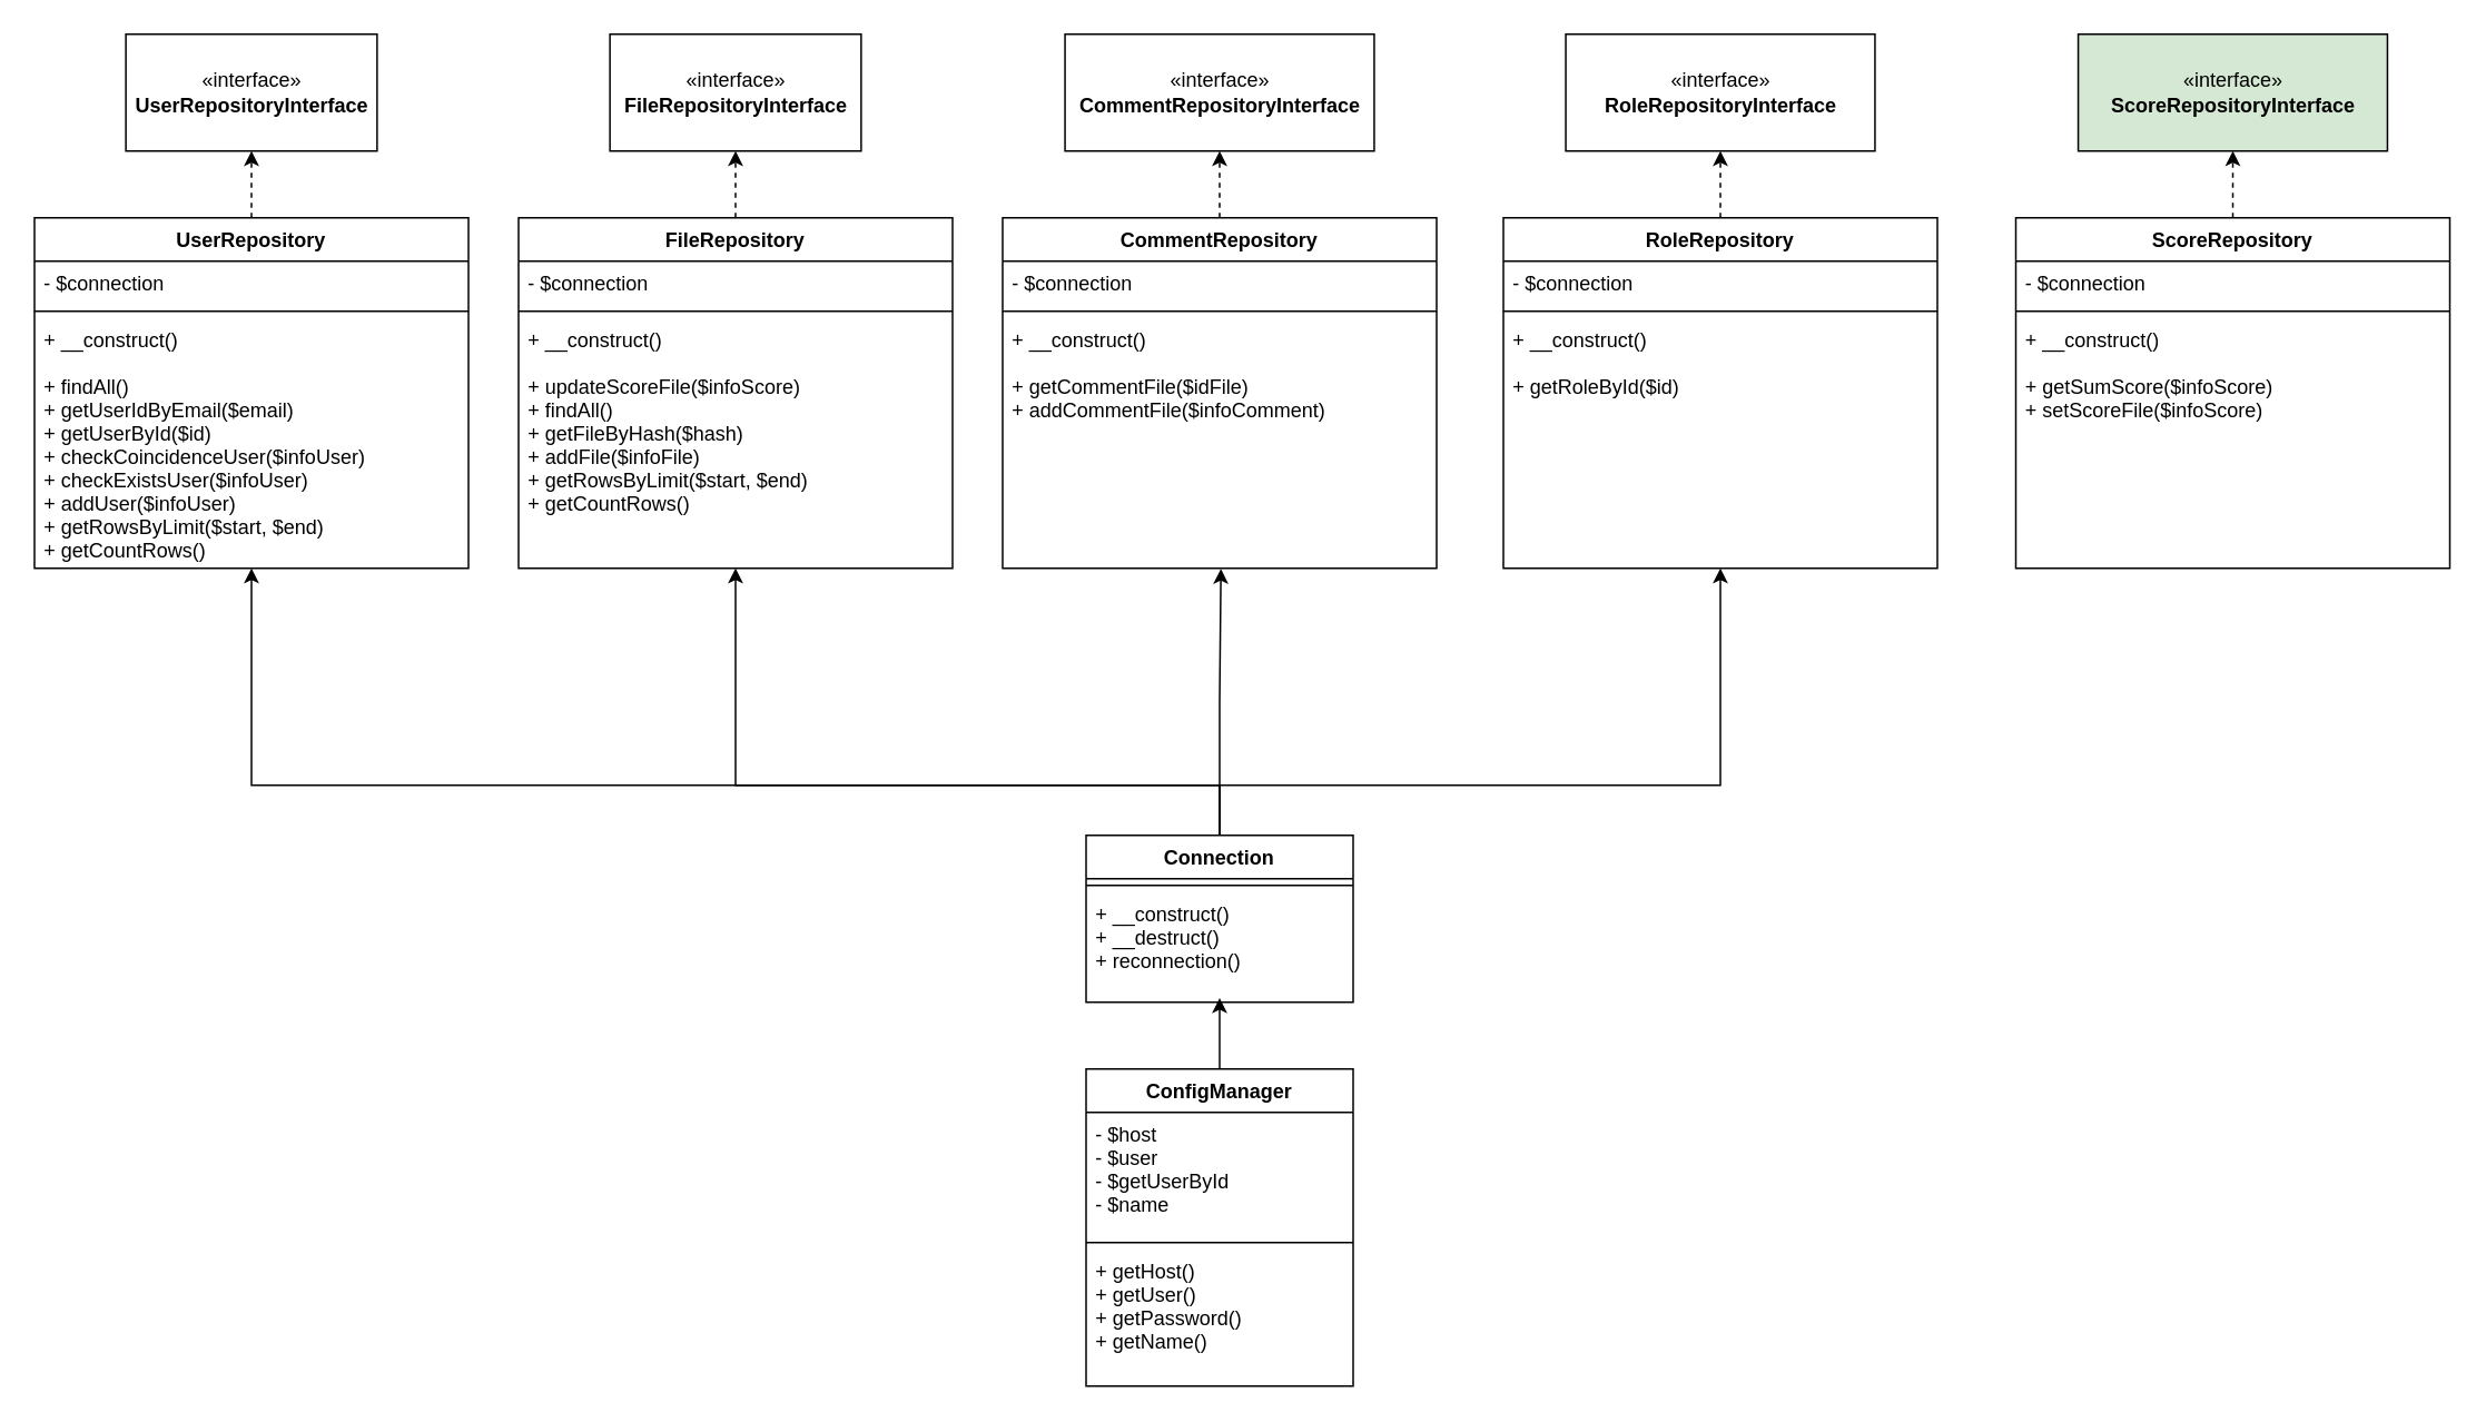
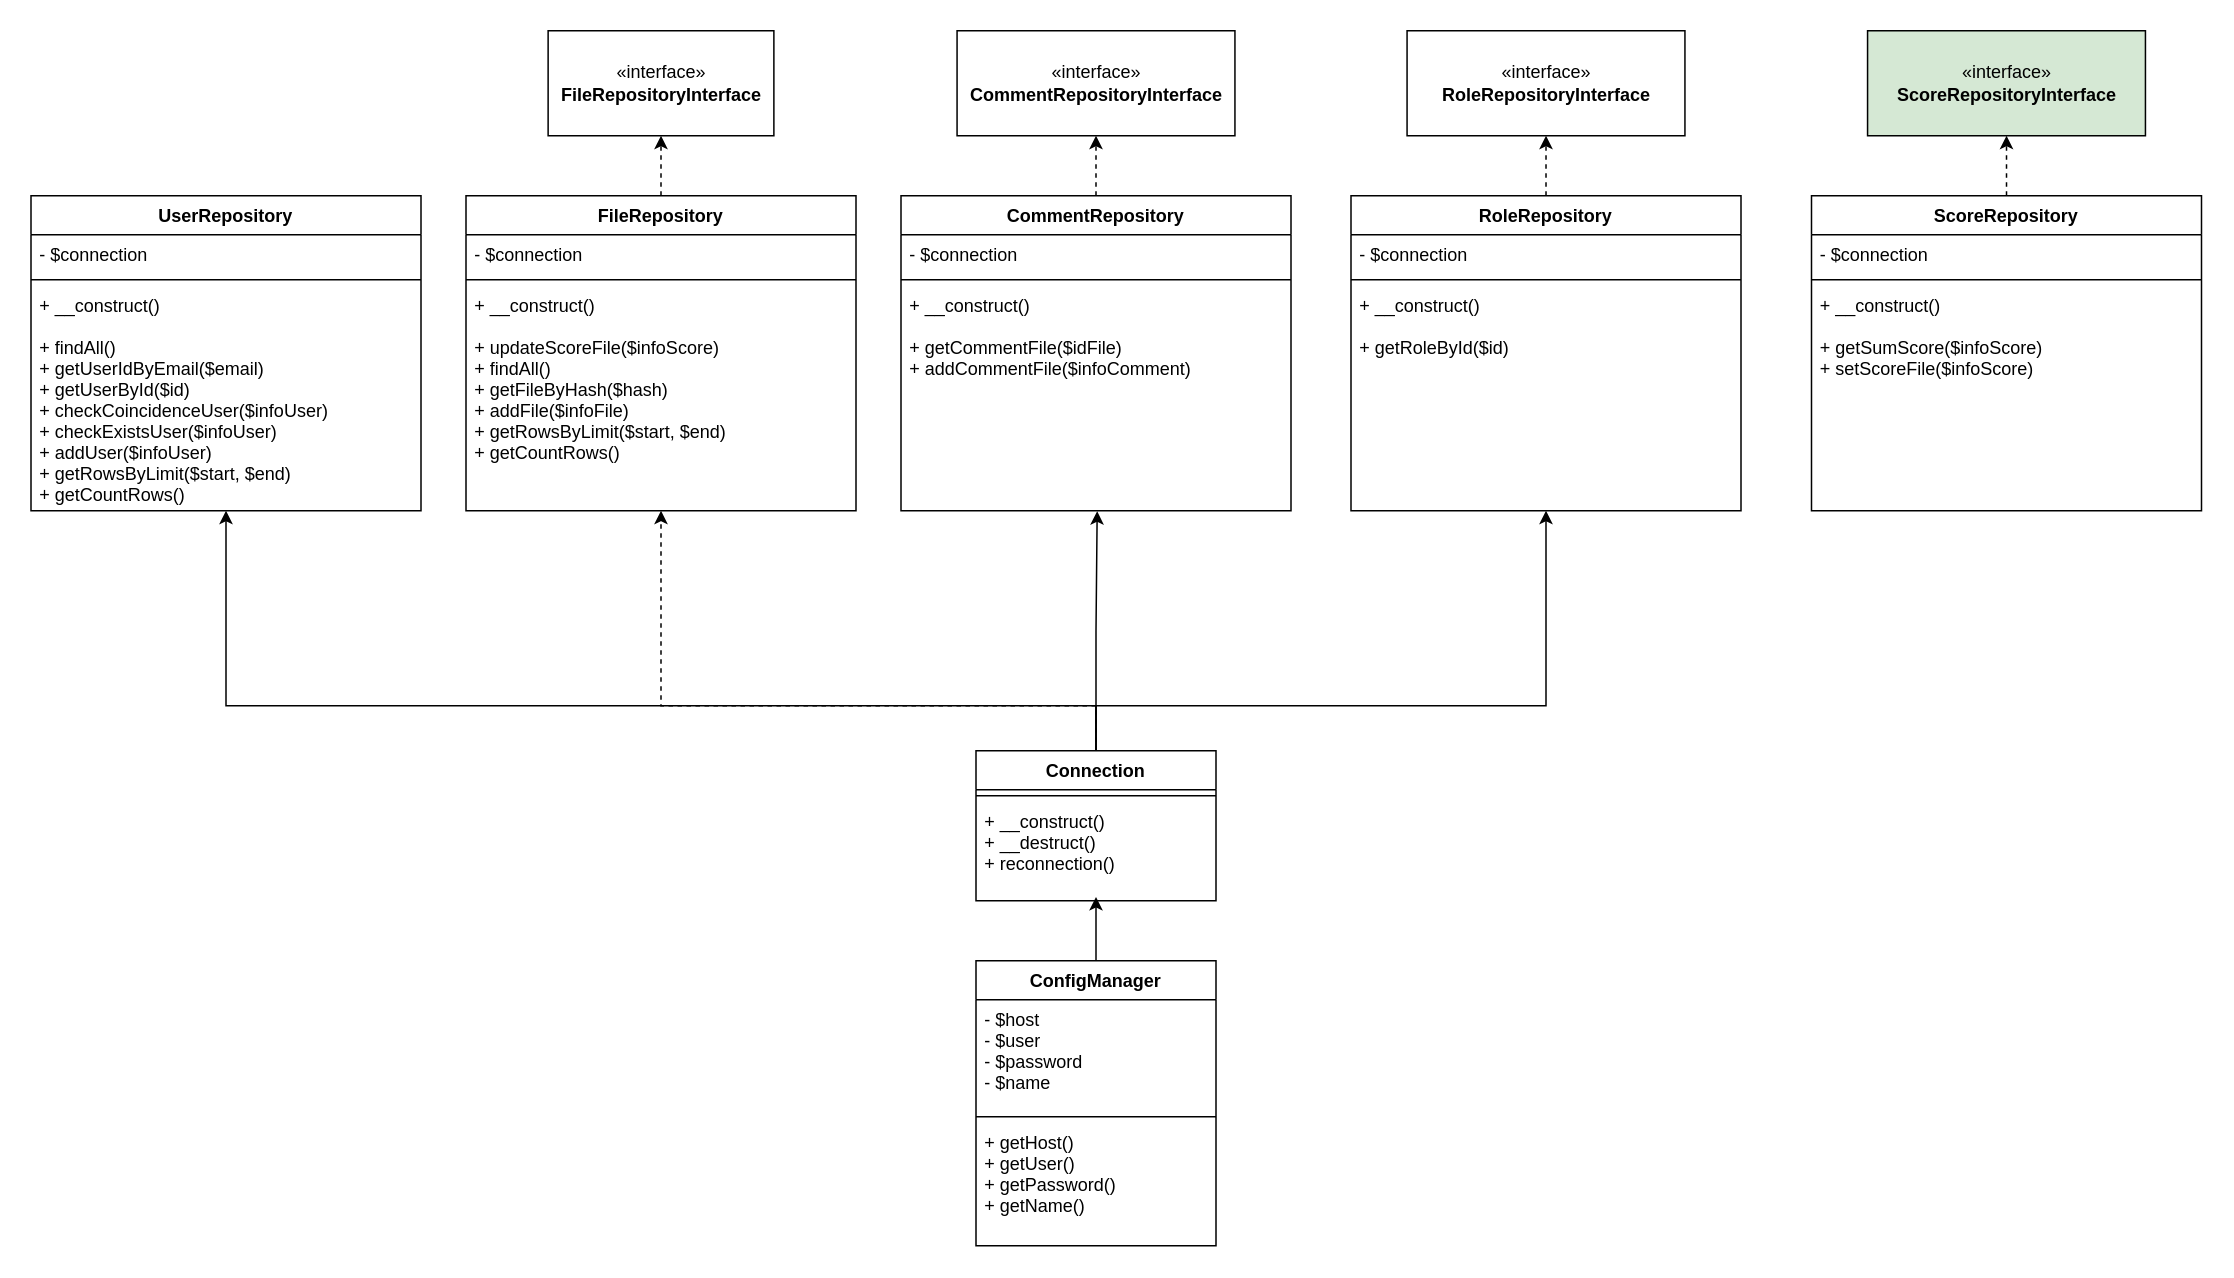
- <mxCell id="14" value="«interface»&lt;br&gt;&lt;span style=&quot;font-weight: 700&quot;&gt;UserRepository&lt;/span&gt;&lt;b&gt;Interface&lt;/b&gt;" style="html=1;" parent="1" vertex="1"><mxGeometry x="74.75" y="20" width="150.5" height="70" as="geometry" /></mxCell>
- <mxCell id="9" style="edgeStyle=orthogonalEdgeStyle;rounded=0;orthogonalLoop=1;jettySize=auto;html=1;entryX=0.5;entryY=1;entryDx=0;entryDy=0;dashed=1;" parent="1" source="10" target="14" edge="1"><mxGeometry relative="1" as="geometry" /></mxCell>
- <mxCell id="3" style="edgeStyle=orthogonalEdgeStyle;rounded=0;orthogonalLoop=1;jettySize=auto;html=1;startArrow=none;startFill=0;endArrow=classic;endFill=1;" parent="1" source="6" target="16" edge="1"><mxGeometry relative="1" as="geometry"><Array as="points"><mxPoint x="730" y="470" /><mxPoint x="440" y="470" /></Array></mxGeometry></mxCell>
+ <mxCell id="3" style="edgeStyle=orthogonalEdgeStyle;rounded=0;orthogonalLoop=1;jettySize=auto;html=1;startArrow=none;startFill=0;endArrow=classic;endFill=1;dashed=1;" parent="1" source="6" target="16" edge="1"><mxGeometry relative="1" as="geometry"><Array as="points"><mxPoint x="730" y="470" /><mxPoint x="440" y="470" /></Array></mxGeometry></mxCell>
- <mxCell id="23" value="- $host&#10;- $user&#10;- $getUserById&#10;- $name" style="text;strokeColor=none;fillColor=none;align=left;verticalAlign=top;spacingLeft=4;spacingRight=4;overflow=hidden;rotatable=0;points=[[0,0.5],[1,0.5]];portConstraint=eastwest;" parent="22" vertex="1"><mxGeometry y="26" width="160" height="74" as="geometry" /></mxCell>
+ <mxCell id="23" value="- $host&#10;- $user&#10;- $password&#10;- $name" style="text;strokeColor=none;fillColor=none;align=left;verticalAlign=top;spacingLeft=4;spacingRight=4;overflow=hidden;rotatable=0;points=[[0,0.5],[1,0.5]];portConstraint=eastwest;" parent="22" vertex="1"><mxGeometry y="26" width="160" height="74" as="geometry" /></mxCell>
